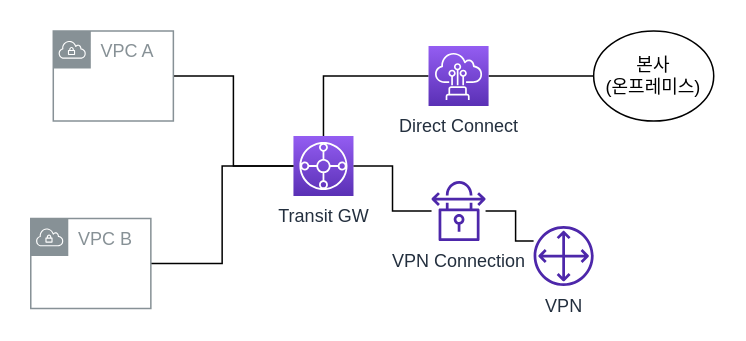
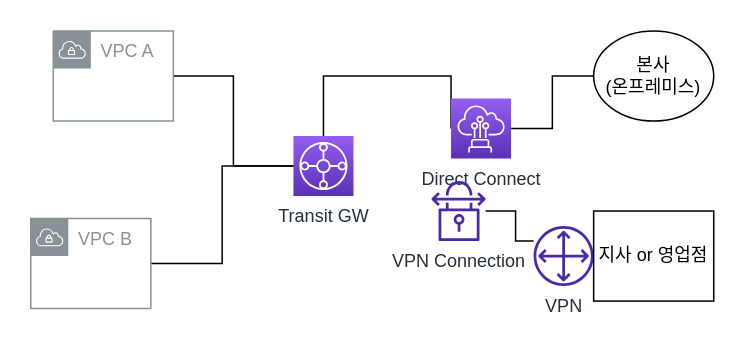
- <mxCell id="5" value="Direct Connect" style="sketch=0;points=[[0,0,0],[0.25,0,0],[0.5,0,0],[0.75,0,0],[1,0,0],[0,1,0],[0.25,1,0],[0.5,1,0],[0.75,1,0],[1,1,0],[0,0.25,0],[0,0.5,0],[0,0.75,0],[1,0.25,0],[1,0.5,0],[1,0.75,0]];outlineConnect=0;fontColor=#232F3E;gradientColor=#945DF2;gradientDirection=north;fillColor=#5A30B5;strokeColor=#ffffff;dashed=0;verticalLabelPosition=bottom;verticalAlign=top;align=center;html=1;fontSize=12;fontStyle=0;aspect=fixed;shape=mxgraph.aws4.resourceIcon;resIcon=mxgraph.aws4.direct_connect;" vertex="1" parent="1"><mxGeometry x="285" y="30" width="40" height="40" as="geometry" /></mxCell>
+ <mxCell id="5" value="Direct Connect" style="sketch=0;points=[[0,0,0],[0.25,0,0],[0.5,0,0],[0.75,0,0],[1,0,0],[0,1,0],[0.25,1,0],[0.5,1,0],[0.75,1,0],[1,1,0],[0,0.25,0],[0,0.5,0],[0,0.75,0],[1,0.25,0],[1,0.5,0],[1,0.75,0]];outlineConnect=0;fontColor=#232F3E;gradientColor=#945DF2;gradientDirection=north;fillColor=#5A30B5;strokeColor=#ffffff;dashed=0;verticalLabelPosition=bottom;verticalAlign=top;align=center;html=1;fontSize=12;fontStyle=0;aspect=fixed;shape=mxgraph.aws4.resourceIcon;resIcon=mxgraph.aws4.direct_connect;" vertex="1" parent="1"><mxGeometry x="300" y="65" width="40" height="40" as="geometry" /></mxCell>
- <mxCell id="13" value="" style="edgeStyle=orthogonalEdgeStyle;rounded=0;orthogonalLoop=1;jettySize=auto;html=1;entryX=0;entryY=0.5;entryDx=0;entryDy=0;endArrow=none;endFill=0;" edge="1" parent="1" source="3" target="15"><mxGeometry relative="1" as="geometry"><mxPoint x="235" y="110" as="sourcePoint" /><mxPoint x="395" y="170" as="targetPoint" /></mxGeometry></mxCell>
+ <mxCell id="12" value="지사 or 영업점" style="rounded=0;whiteSpace=wrap;html=1;" vertex="1" parent="1"><mxGeometry x="395" y="140" width="80" height="60" as="geometry" /></mxCell>
